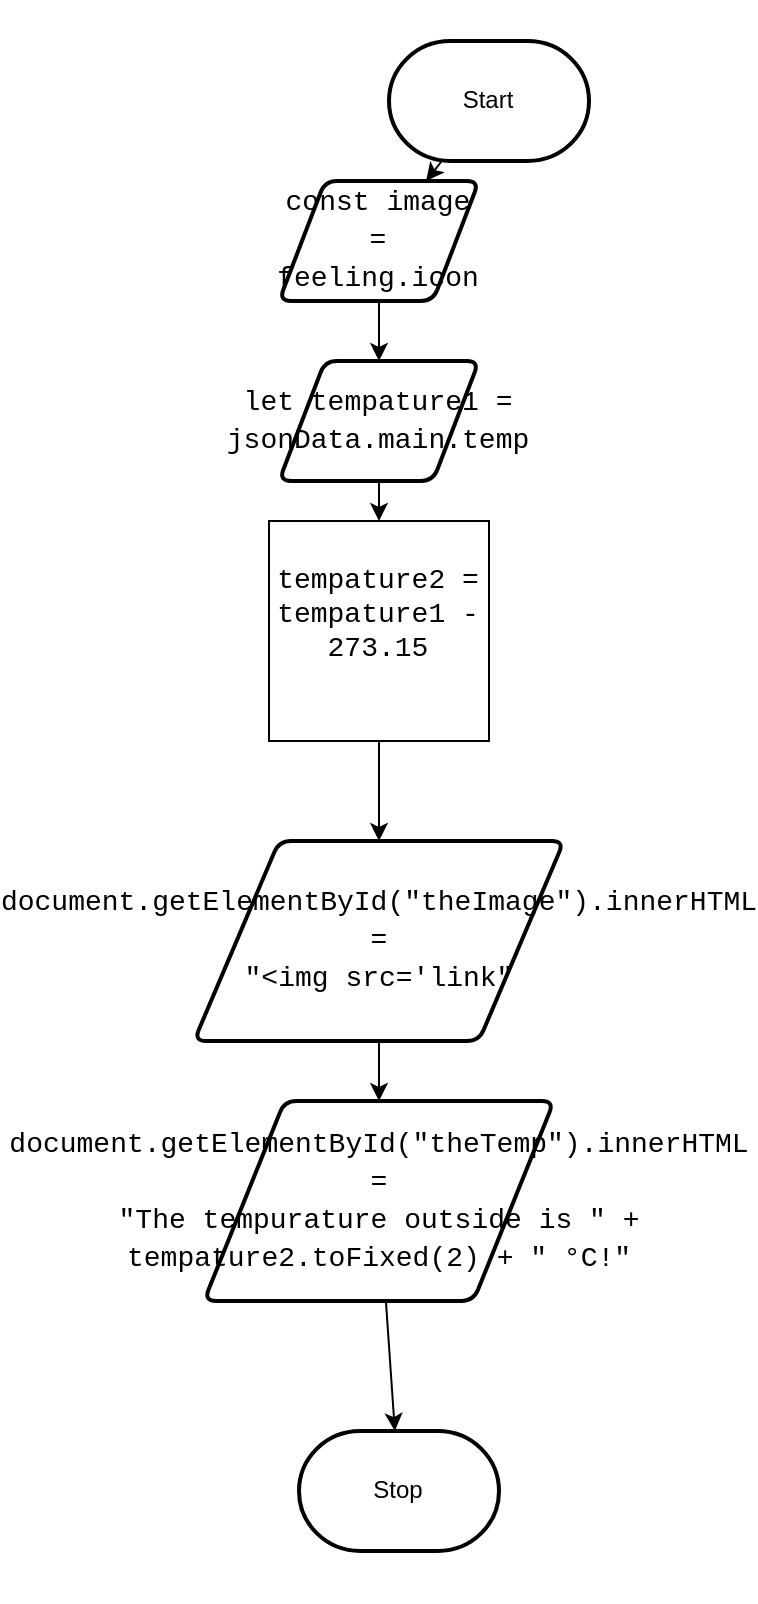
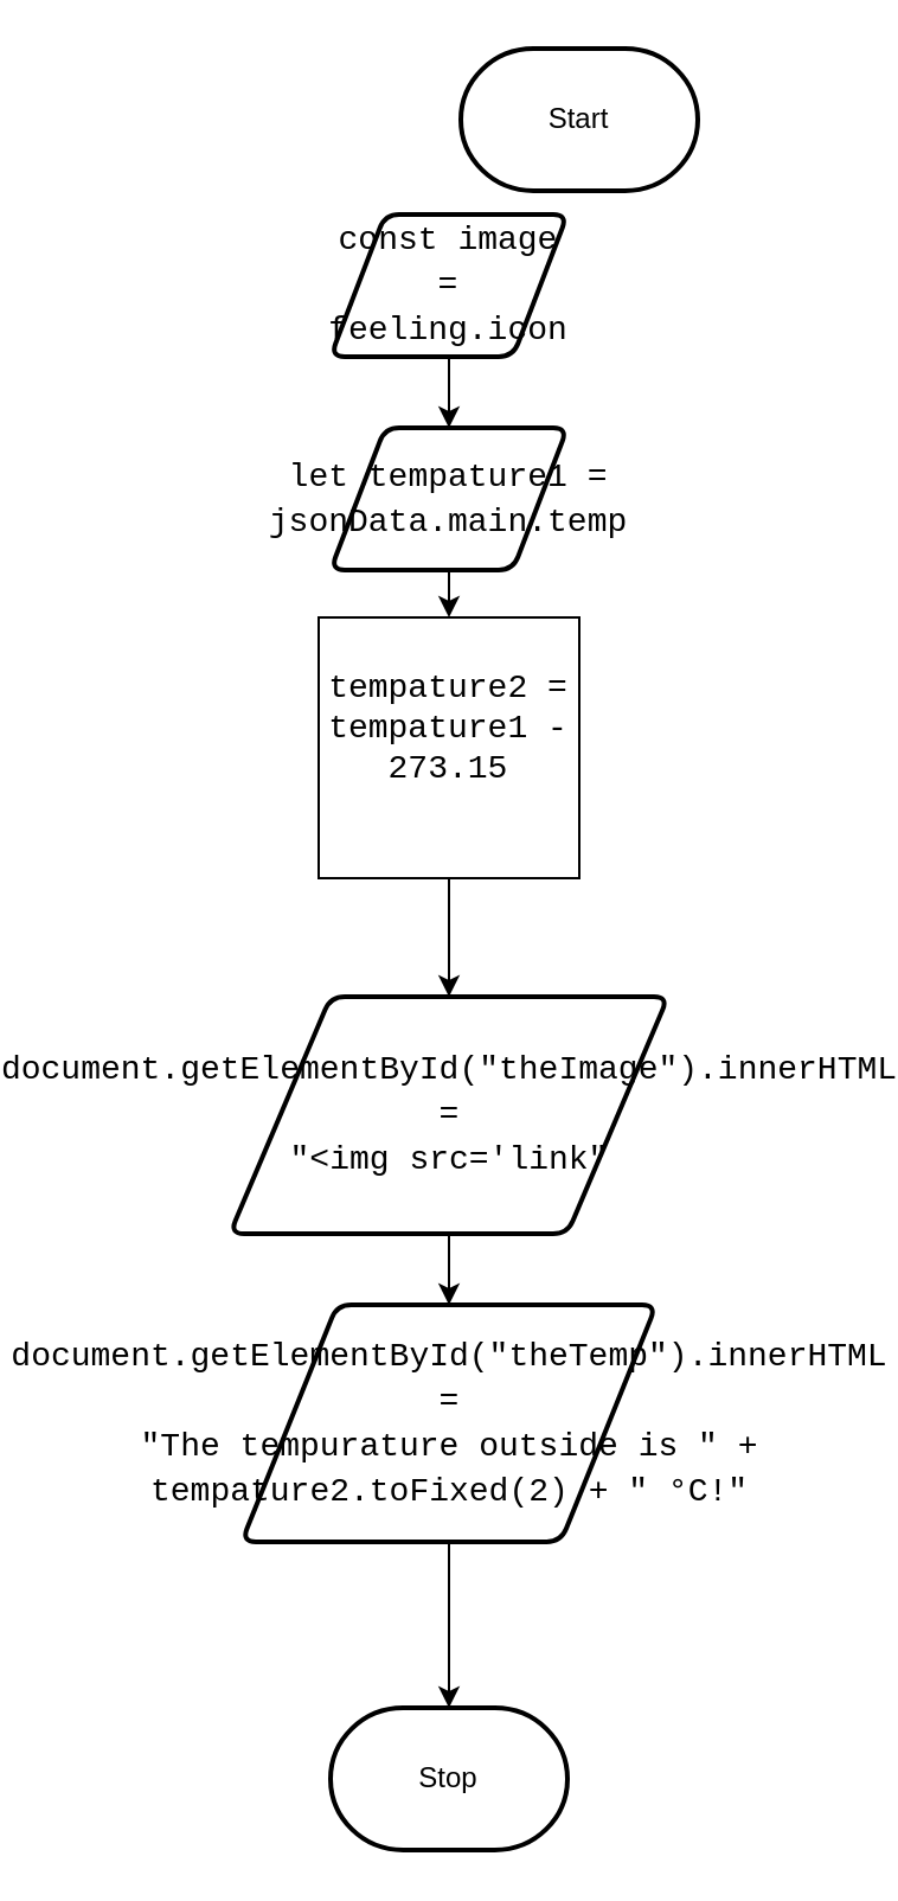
- <mxCell id="2" style="edgeStyle=none;html=1;" parent="1" source="3" target="5" edge="1"><mxGeometry relative="1" as="geometry" /></mxCell>
- <mxCell id="9" value="&lt;font color=&quot;#000000&quot;&gt;Stop&lt;/font&gt;" style="strokeWidth=2;html=1;shape=mxgraph.flowchart.terminator;whiteSpace=wrap;" parent="1" vertex="1"><mxGeometry x="73" y="715" width="100" height="60" as="geometry" /></mxCell>
+ <mxCell id="9" value="&lt;font color=&quot;#000000&quot;&gt;Stop&lt;/font&gt;" style="strokeWidth=2;html=1;shape=mxgraph.flowchart.terminator;whiteSpace=wrap;" parent="1" vertex="1"><mxGeometry x="63" y="720" width="100" height="60" as="geometry" /></mxCell>
